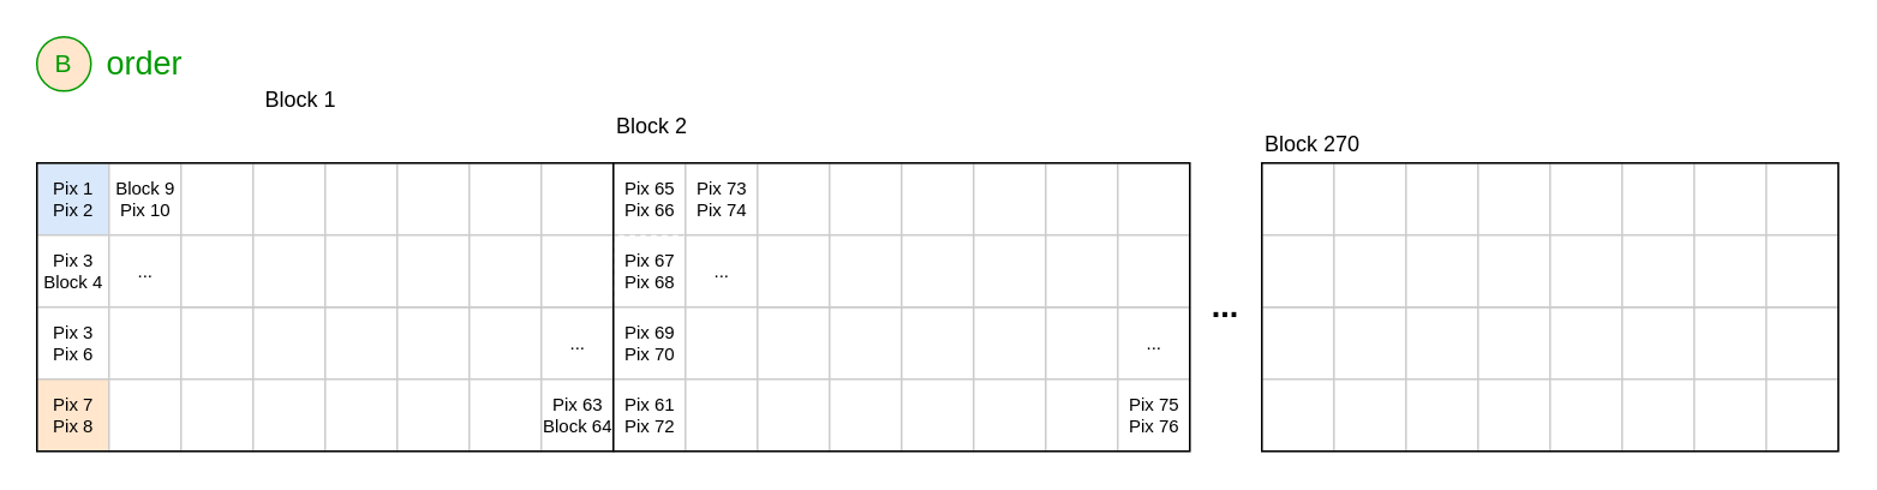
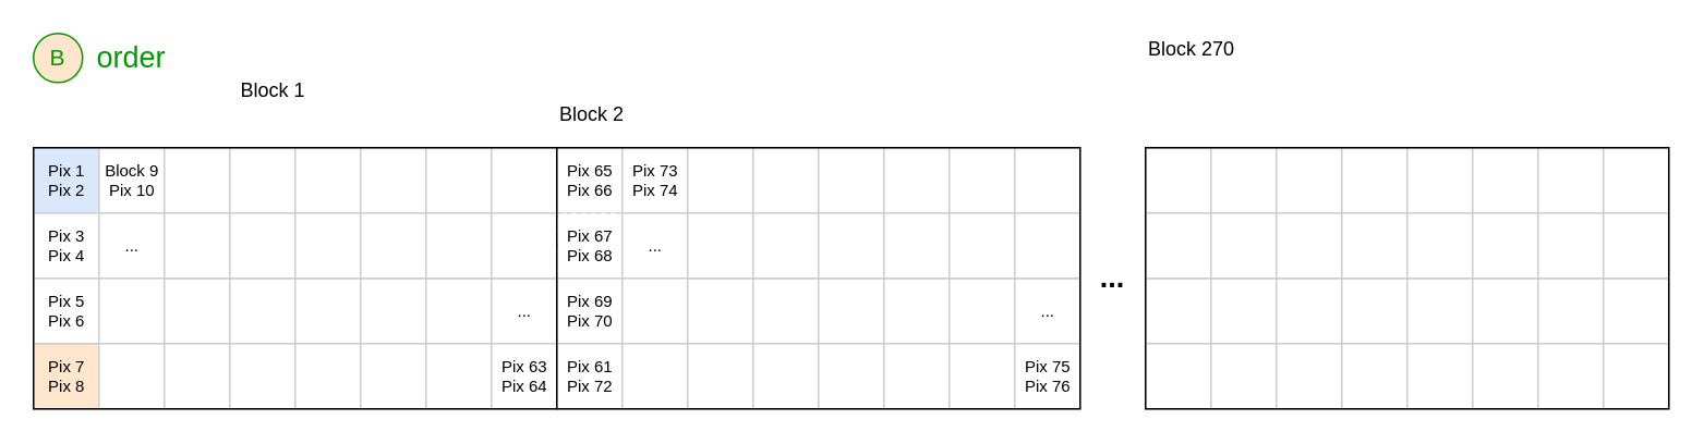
- <mxCell id="5" value="Block 270" style="text;html=1;strokeColor=none;fillColor=none;align=left;verticalAlign=middle;whiteSpace=wrap;rounded=0;" parent="1" vertex="1"><mxGeometry x="700" y="70" width="70" height="20" as="geometry" /></mxCell>
+ <mxCell id="5" value="Block 270" style="text;html=1;strokeColor=none;fillColor=none;align=left;verticalAlign=middle;whiteSpace=wrap;rounded=0;" parent="1" vertex="1"><mxGeometry x="700" y="20" width="70" height="20" as="geometry" /></mxCell>
- <mxCell id="9" value="Pix 3&lt;br&gt;Block 4" style="align=center;strokeColor=#CCCCCC;html=1;fontSize=10;" vertex="1" parent="1"><mxGeometry x="20" y="130" width="40" height="40" as="geometry" /></mxCell>
+ <mxCell id="9" value="Pix 3&lt;br&gt;Pix 4" style="align=center;strokeColor=#CCCCCC;html=1;fontSize=10;" vertex="1" parent="1"><mxGeometry x="20" y="130" width="40" height="40" as="geometry" /></mxCell>
- <mxCell id="10" value="Pix 3&lt;br&gt;Pix 6" style="align=center;strokeColor=#CCCCCC;html=1;fontSize=10;" vertex="1" parent="1"><mxGeometry x="20" y="170" width="40" height="40" as="geometry" /></mxCell>
+ <mxCell id="10" value="Pix 5&lt;br&gt;Pix 6" style="align=center;strokeColor=#CCCCCC;html=1;fontSize=10;" vertex="1" parent="1"><mxGeometry x="20" y="170" width="40" height="40" as="geometry" /></mxCell>
- <mxCell id="37" value="Pix 63&lt;br&gt;Block 64" style="align=center;strokeColor=#CCCCCC;html=1;fontSize=10;" vertex="1" parent="1"><mxGeometry x="300" y="210" width="40" height="40" as="geometry" /></mxCell>
+ <mxCell id="37" value="Pix 63&lt;br&gt;Pix 64" style="align=center;strokeColor=#CCCCCC;html=1;fontSize=10;" vertex="1" parent="1"><mxGeometry x="300" y="210" width="40" height="40" as="geometry" /></mxCell>
